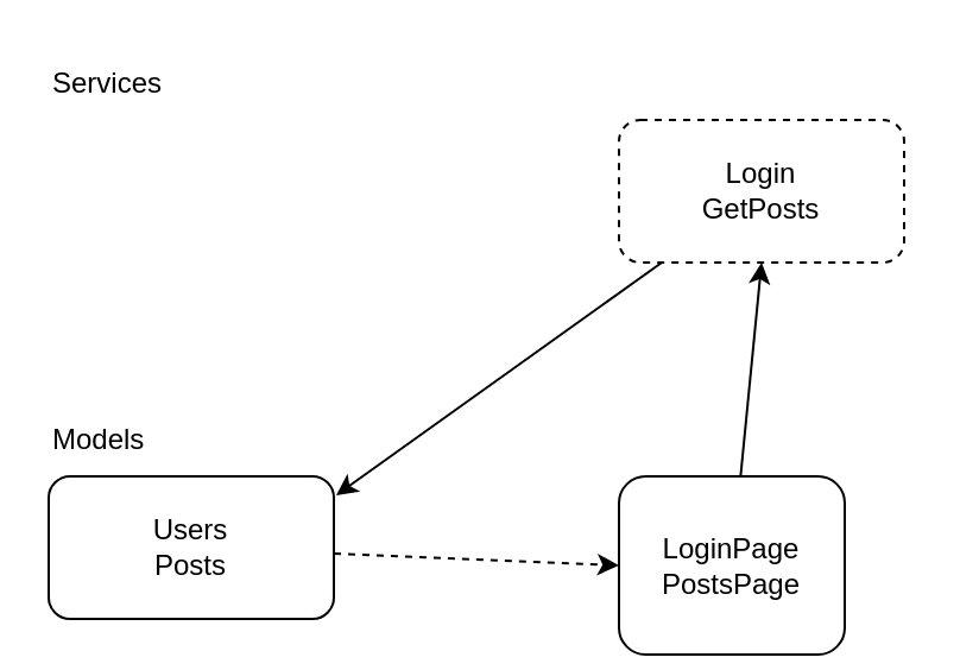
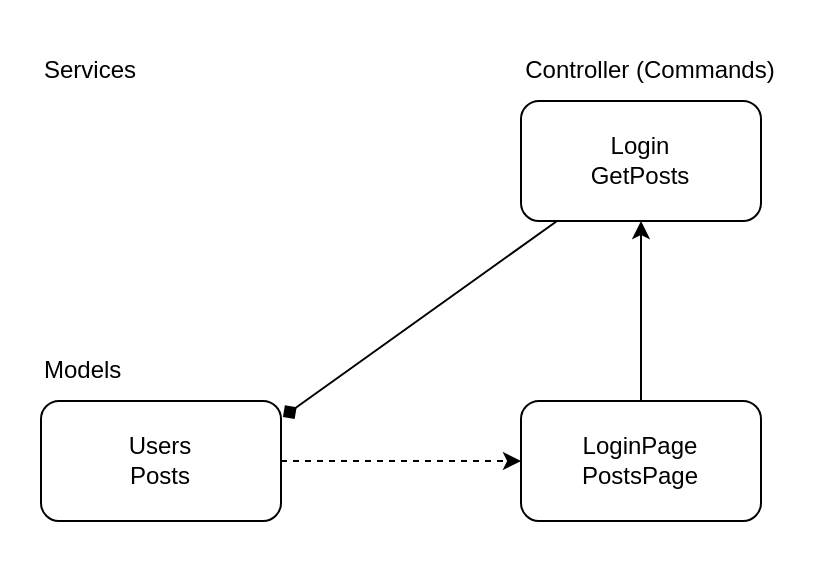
+ <mxCell id="10" value="Controller (Commands)" style="text;html=1;strokeColor=none;fillColor=none;align=center;verticalAlign=middle;whiteSpace=wrap;rounded=0;" vertex="1" parent="1"><mxGeometry x="260" y="20" width="130" height="30" as="geometry" /></mxCell>
- <mxCell id="7" value="&lt;div&gt;&lt;span&gt;Login&lt;/span&gt;&lt;/div&gt;&lt;div&gt;&lt;span&gt;GetPosts&lt;/span&gt;&lt;/div&gt;" style="rounded=1;whiteSpace=wrap;html=1;align=center;dashed=1;" vertex="1" parent="1"><mxGeometry x="260" y="50" width="120" height="60" as="geometry" /></mxCell>
+ <mxCell id="7" value="&lt;div&gt;&lt;span&gt;Login&lt;/span&gt;&lt;/div&gt;&lt;div&gt;&lt;span&gt;GetPosts&lt;/span&gt;&lt;/div&gt;" style="rounded=1;whiteSpace=wrap;html=1;align=center;" vertex="1" parent="1"><mxGeometry x="260" y="50" width="120" height="60" as="geometry" /></mxCell>
- <mxCell id="6" style="edgeStyle=none;html=1;entryX=1.008;entryY=0.133;entryDx=0;entryDy=0;entryPerimeter=0;" edge="1" parent="1" source="7" target="4"><mxGeometry relative="1" as="geometry" /></mxCell>
+ <mxCell id="6" style="edgeStyle=none;html=1;entryX=1.008;entryY=0.133;entryDx=0;entryDy=0;entryPerimeter=0;endArrow=diamond;" edge="1" parent="1" source="7" target="4"><mxGeometry relative="1" as="geometry" /></mxCell>
- <mxCell id="9" value="LoginPage&lt;br&gt;PostsPage" style="rounded=1;whiteSpace=wrap;html=1;" vertex="1" parent="1"><mxGeometry x="260" y="200" width="95" height="75" as="geometry" /></mxCell>
+ <mxCell id="9" value="LoginPage&lt;br&gt;PostsPage" style="rounded=1;whiteSpace=wrap;html=1;" vertex="1" parent="1"><mxGeometry x="260" y="200" width="120" height="60" as="geometry" /></mxCell>
